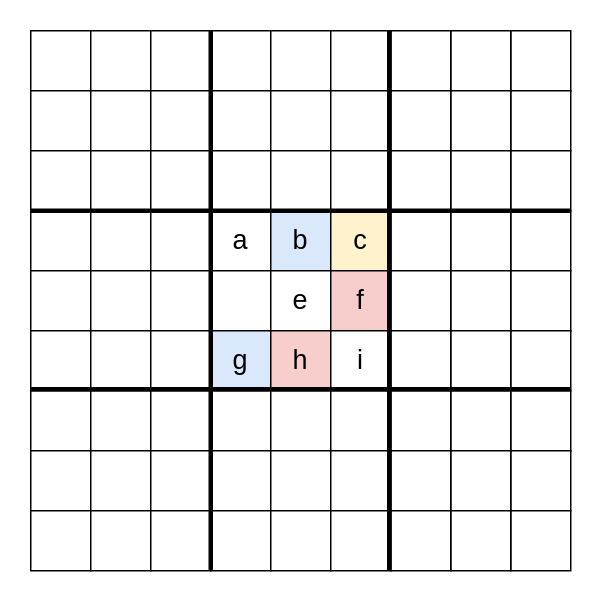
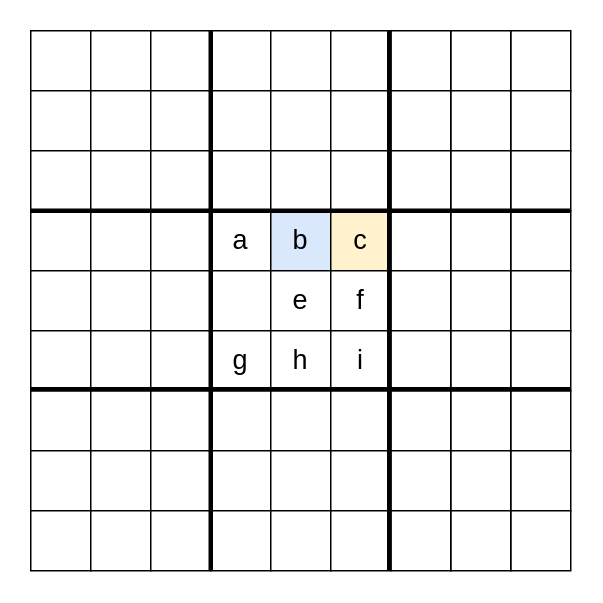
- <mxCell id="45" value="f" style="rounded=0;whiteSpace=wrap;html=1;fontSize=18;fillColor=#f8cecc;" vertex="1" parent="1"><mxGeometry x="220" y="180" width="40" height="40" as="geometry" /></mxCell>
+ <mxCell id="45" value="f" style="rounded=0;whiteSpace=wrap;html=1;fontSize=18;" vertex="1" parent="1"><mxGeometry x="220" y="180" width="40" height="40" as="geometry" /></mxCell>
- <mxCell id="52" value="g" style="rounded=0;whiteSpace=wrap;html=1;fontSize=18;fillColor=#dae8fc;" vertex="1" parent="1"><mxGeometry x="140" y="220" width="40" height="40" as="geometry" /></mxCell>
+ <mxCell id="52" value="g" style="rounded=0;whiteSpace=wrap;html=1;fontSize=18;" vertex="1" parent="1"><mxGeometry x="140" y="220" width="40" height="40" as="geometry" /></mxCell>
- <mxCell id="53" value="h" style="rounded=0;whiteSpace=wrap;html=1;fontSize=18;fillColor=#f8cecc;" vertex="1" parent="1"><mxGeometry x="180" y="220" width="40" height="40" as="geometry" /></mxCell>
+ <mxCell id="53" value="h" style="rounded=0;whiteSpace=wrap;html=1;fontSize=18;" vertex="1" parent="1"><mxGeometry x="180" y="220" width="40" height="40" as="geometry" /></mxCell>
